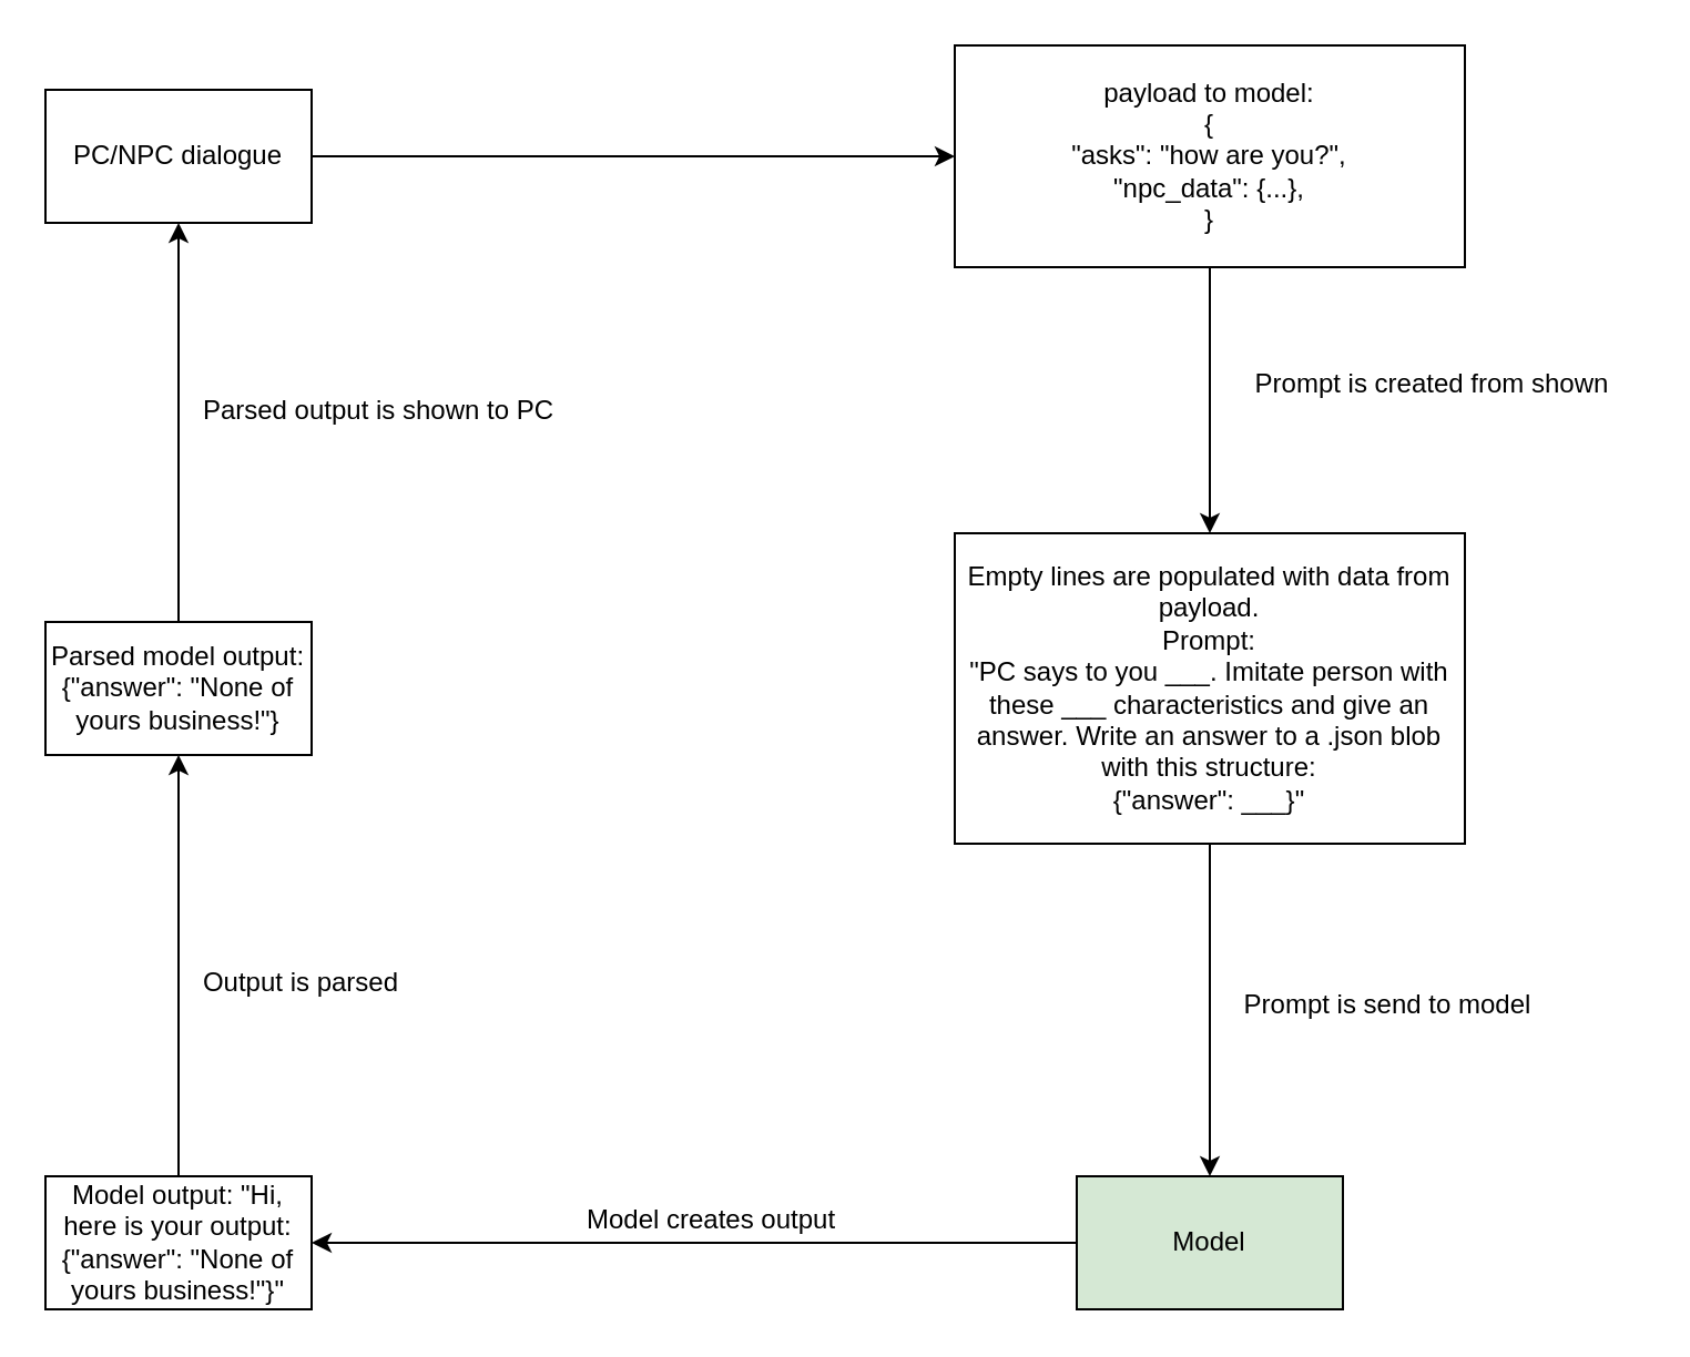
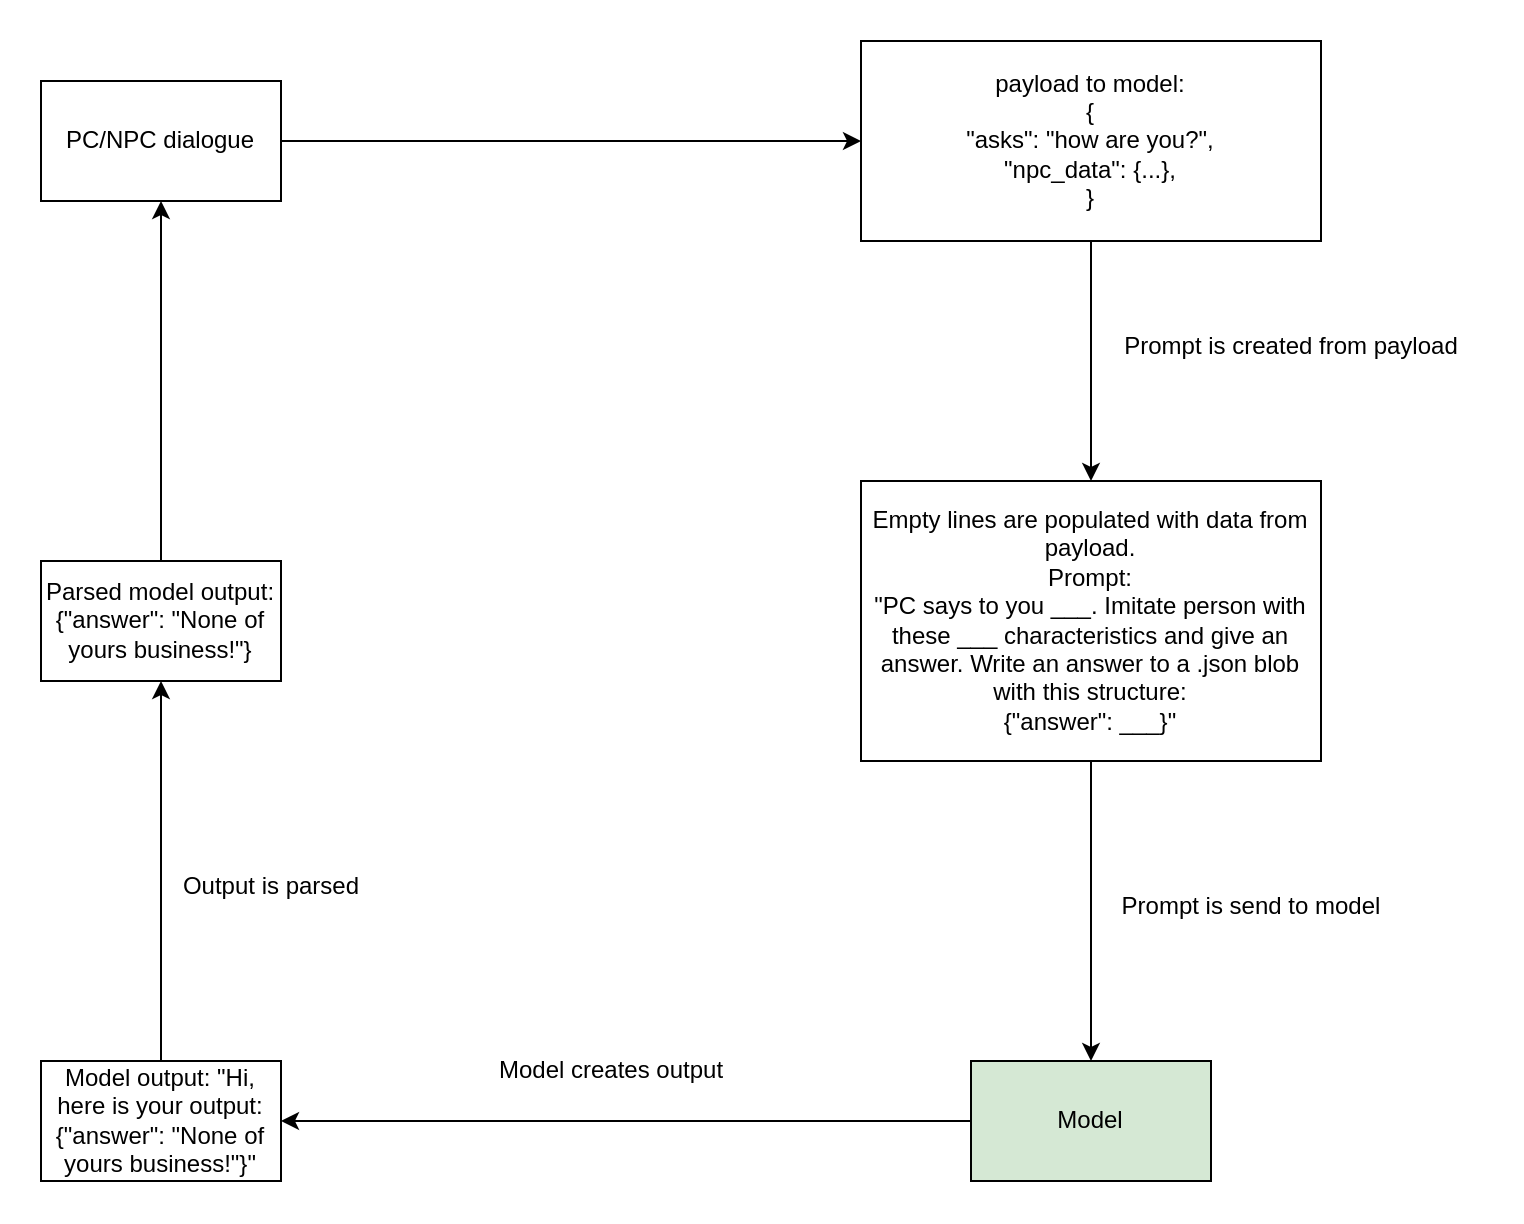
- <mxCell id="14" value="Prompt is created from shown" style="text;html=1;align=center;verticalAlign=middle;resizable=0;points=[];autosize=1;strokeColor=none;fillColor=none;" vertex="1" parent="1"><mxGeometry x="550" y="158" width="190" height="30" as="geometry" /></mxCell>
+ <mxCell id="14" value="Prompt is created from payload" style="text;html=1;align=center;verticalAlign=middle;resizable=0;points=[];autosize=1;strokeColor=none;fillColor=none;" vertex="1" parent="1"><mxGeometry x="550" y="158" width="190" height="30" as="geometry" /></mxCell>
- <mxCell id="18" value="Parsed output is shown to PC" style="text;html=1;align=center;verticalAlign=middle;resizable=0;points=[];autosize=1;strokeColor=none;fillColor=none;" vertex="1" parent="1"><mxGeometry x="80" y="170" width="180" height="30" as="geometry" /></mxCell>
- <mxCell id="16" value="Model creates output" style="text;html=1;align=center;verticalAlign=middle;resizable=0;points=[];autosize=1;strokeColor=none;fillColor=none;" vertex="1" parent="1"><mxGeometry x="255" y="535" width="130" height="30" as="geometry" /></mxCell>
+ <mxCell id="16" value="Model creates output" style="text;html=1;align=center;verticalAlign=middle;resizable=0;points=[];autosize=1;strokeColor=none;fillColor=none;" vertex="1" parent="1"><mxGeometry x="240" y="520" width="130" height="30" as="geometry" /></mxCell>
